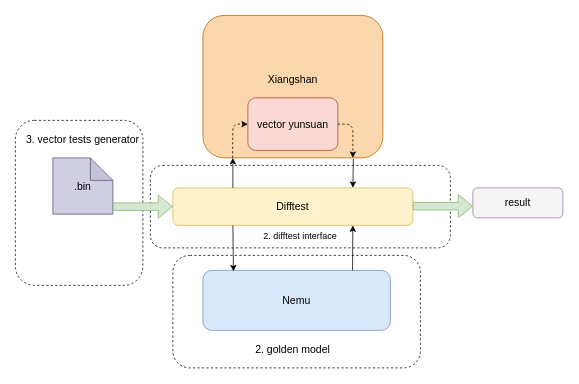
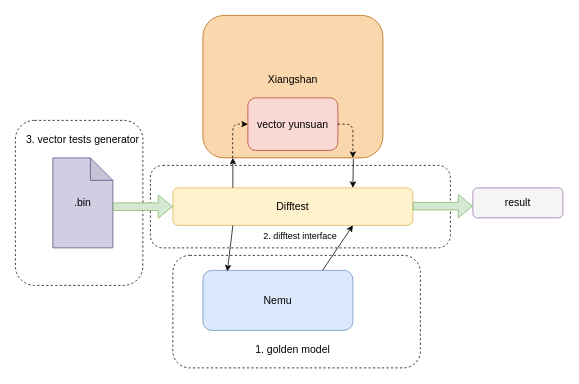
- <mxCell id="6" value="&lt;font style=&quot;font-size: 14px;&quot;&gt;.bin&lt;/font&gt;" style="shape=note;whiteSpace=wrap;html=1;backgroundOutline=1;darkOpacity=0.05;fillColor=#d0cee2;strokeColor=#56517e;" vertex="1" parent="1"><mxGeometry x="70" y="210" width="80" height="75" as="geometry" /></mxCell>
+ <mxCell id="6" value="&lt;font style=&quot;font-size: 14px;&quot;&gt;.bin&lt;/font&gt;" style="shape=note;whiteSpace=wrap;html=1;backgroundOutline=1;darkOpacity=0.05;fillColor=#d0cee2;strokeColor=#56517e;" vertex="1" parent="1"><mxGeometry x="70" y="210" width="80" height="120" as="geometry" /></mxCell>
- <mxCell id="11" value="&lt;font style=&quot;font-size: 14px;&quot;&gt;Nemu&lt;/font&gt;" style="rounded=1;whiteSpace=wrap;html=1;fillColor=#dae8fc;strokeColor=#6c8ebf;" vertex="1" parent="1"><mxGeometry x="270" y="360" width="250" height="80" as="geometry" /></mxCell>
+ <mxCell id="11" value="&lt;font style=&quot;font-size: 14px;&quot;&gt;Nemu&lt;/font&gt;" style="rounded=1;whiteSpace=wrap;html=1;fillColor=#dae8fc;strokeColor=#6c8ebf;" vertex="1" parent="1"><mxGeometry x="270" y="360" width="200" height="80" as="geometry" /></mxCell>
- <mxCell id="22" value="&lt;font style=&quot;font-size: 14px;&quot;&gt;2. golden model&lt;/font&gt;" style="text;html=1;strokeColor=none;fillColor=none;align=center;verticalAlign=middle;whiteSpace=wrap;rounded=0;" vertex="1" parent="1"><mxGeometry x="327" y="450" width="126" height="30" as="geometry" /></mxCell>
+ <mxCell id="22" value="&lt;font style=&quot;font-size: 14px;&quot;&gt;1. golden model&lt;/font&gt;" style="text;html=1;strokeColor=none;fillColor=none;align=center;verticalAlign=middle;whiteSpace=wrap;rounded=0;" vertex="1" parent="1"><mxGeometry x="327" y="450" width="126" height="30" as="geometry" /></mxCell>
